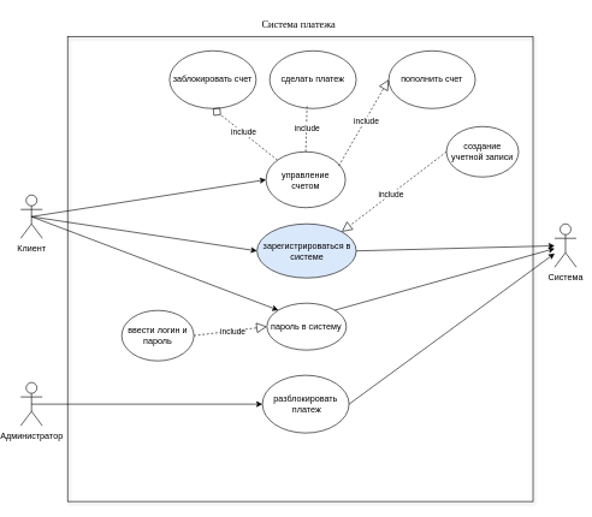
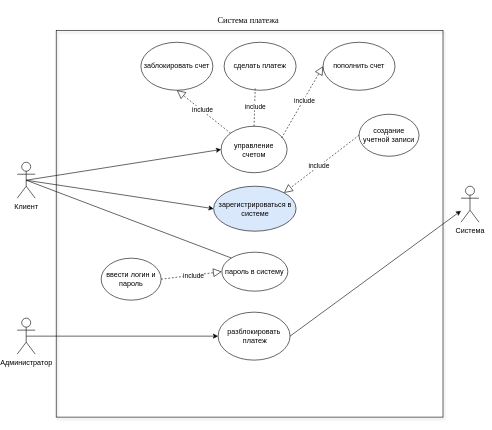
- <mxCell id="12" value="" style="endArrow=diamond;dashed=1;endFill=0;endSize=12;html=1;rounded=0;entryX=0.5;entryY=1;entryDx=0;entryDy=0;exitX=0;exitY=0;exitDx=0;exitDy=0;" parent="1" source="5" target="7" edge="1"><mxGeometry width="160" relative="1" as="geometry"><mxPoint x="231" y="389" as="sourcePoint" /><mxPoint x="260" y="460" as="targetPoint" /></mxGeometry></mxCell>
+ <mxCell id="12" value="" style="endArrow=block;dashed=1;endFill=0;endSize=12;html=1;rounded=0;entryX=0.5;entryY=1;entryDx=0;entryDy=0;exitX=0;exitY=0;exitDx=0;exitDy=0;" parent="1" source="5" target="7" edge="1"><mxGeometry width="160" relative="1" as="geometry"><mxPoint x="231" y="389" as="sourcePoint" /><mxPoint x="260" y="460" as="targetPoint" /></mxGeometry></mxCell>
- <mxCell id="23" value="создание учетной записи" style="ellipse;whiteSpace=wrap;html=1;" parent="1" vertex="1"><mxGeometry x="610" y="175" width="100" height="70" as="geometry" /></mxCell>
+ <mxCell id="23" value="создание учетной записи" style="ellipse;whiteSpace=wrap;html=1;" parent="1" vertex="1"><mxGeometry x="590" y="190" width="100" height="70" as="geometry" /></mxCell>
- <mxCell id="30" value="" style="endArrow=classic;html=1;rounded=0;exitX=1;exitY=0.5;exitDx=0;exitDy=0;" parent="1" source="6" target="29" edge="1"><mxGeometry width="50" height="50" relative="1" as="geometry"><mxPoint x="45" y="310" as="sourcePoint" /><mxPoint x="378" y="384" as="targetPoint" /></mxGeometry></mxCell>
- <mxCell id="31" value="" style="endArrow=classic;html=1;rounded=0;exitX=1;exitY=0;exitDx=0;exitDy=0;" parent="1" source="19" target="29" edge="1"><mxGeometry width="50" height="50" relative="1" as="geometry"><mxPoint x="475" y="384" as="sourcePoint" /><mxPoint x="770" y="352" as="targetPoint" /></mxGeometry></mxCell>
- <mxCell id="20" value="" style="endArrow=classic;html=1;rounded=0;entryX=0;entryY=0;entryDx=0;entryDy=0;exitX=0.5;exitY=0.5;exitDx=0;exitDy=0;exitPerimeter=0;" parent="1" source="3" target="19" edge="1"><mxGeometry width="50" height="50" relative="1" as="geometry"><mxPoint x="80" y="280" as="sourcePoint" /><mxPoint x="220" y="350" as="targetPoint" /></mxGeometry></mxCell>
+ <mxCell id="20" value="" style="endArrow=none;html=1;rounded=0;entryX=0;entryY=0;entryDx=0;entryDy=0;exitX=0.5;exitY=0.5;exitDx=0;exitDy=0;exitPerimeter=0;" parent="1" source="3" target="19" edge="1"><mxGeometry width="50" height="50" relative="1" as="geometry"><mxPoint x="80" y="280" as="sourcePoint" /><mxPoint x="220" y="350" as="targetPoint" /></mxGeometry></mxCell>
